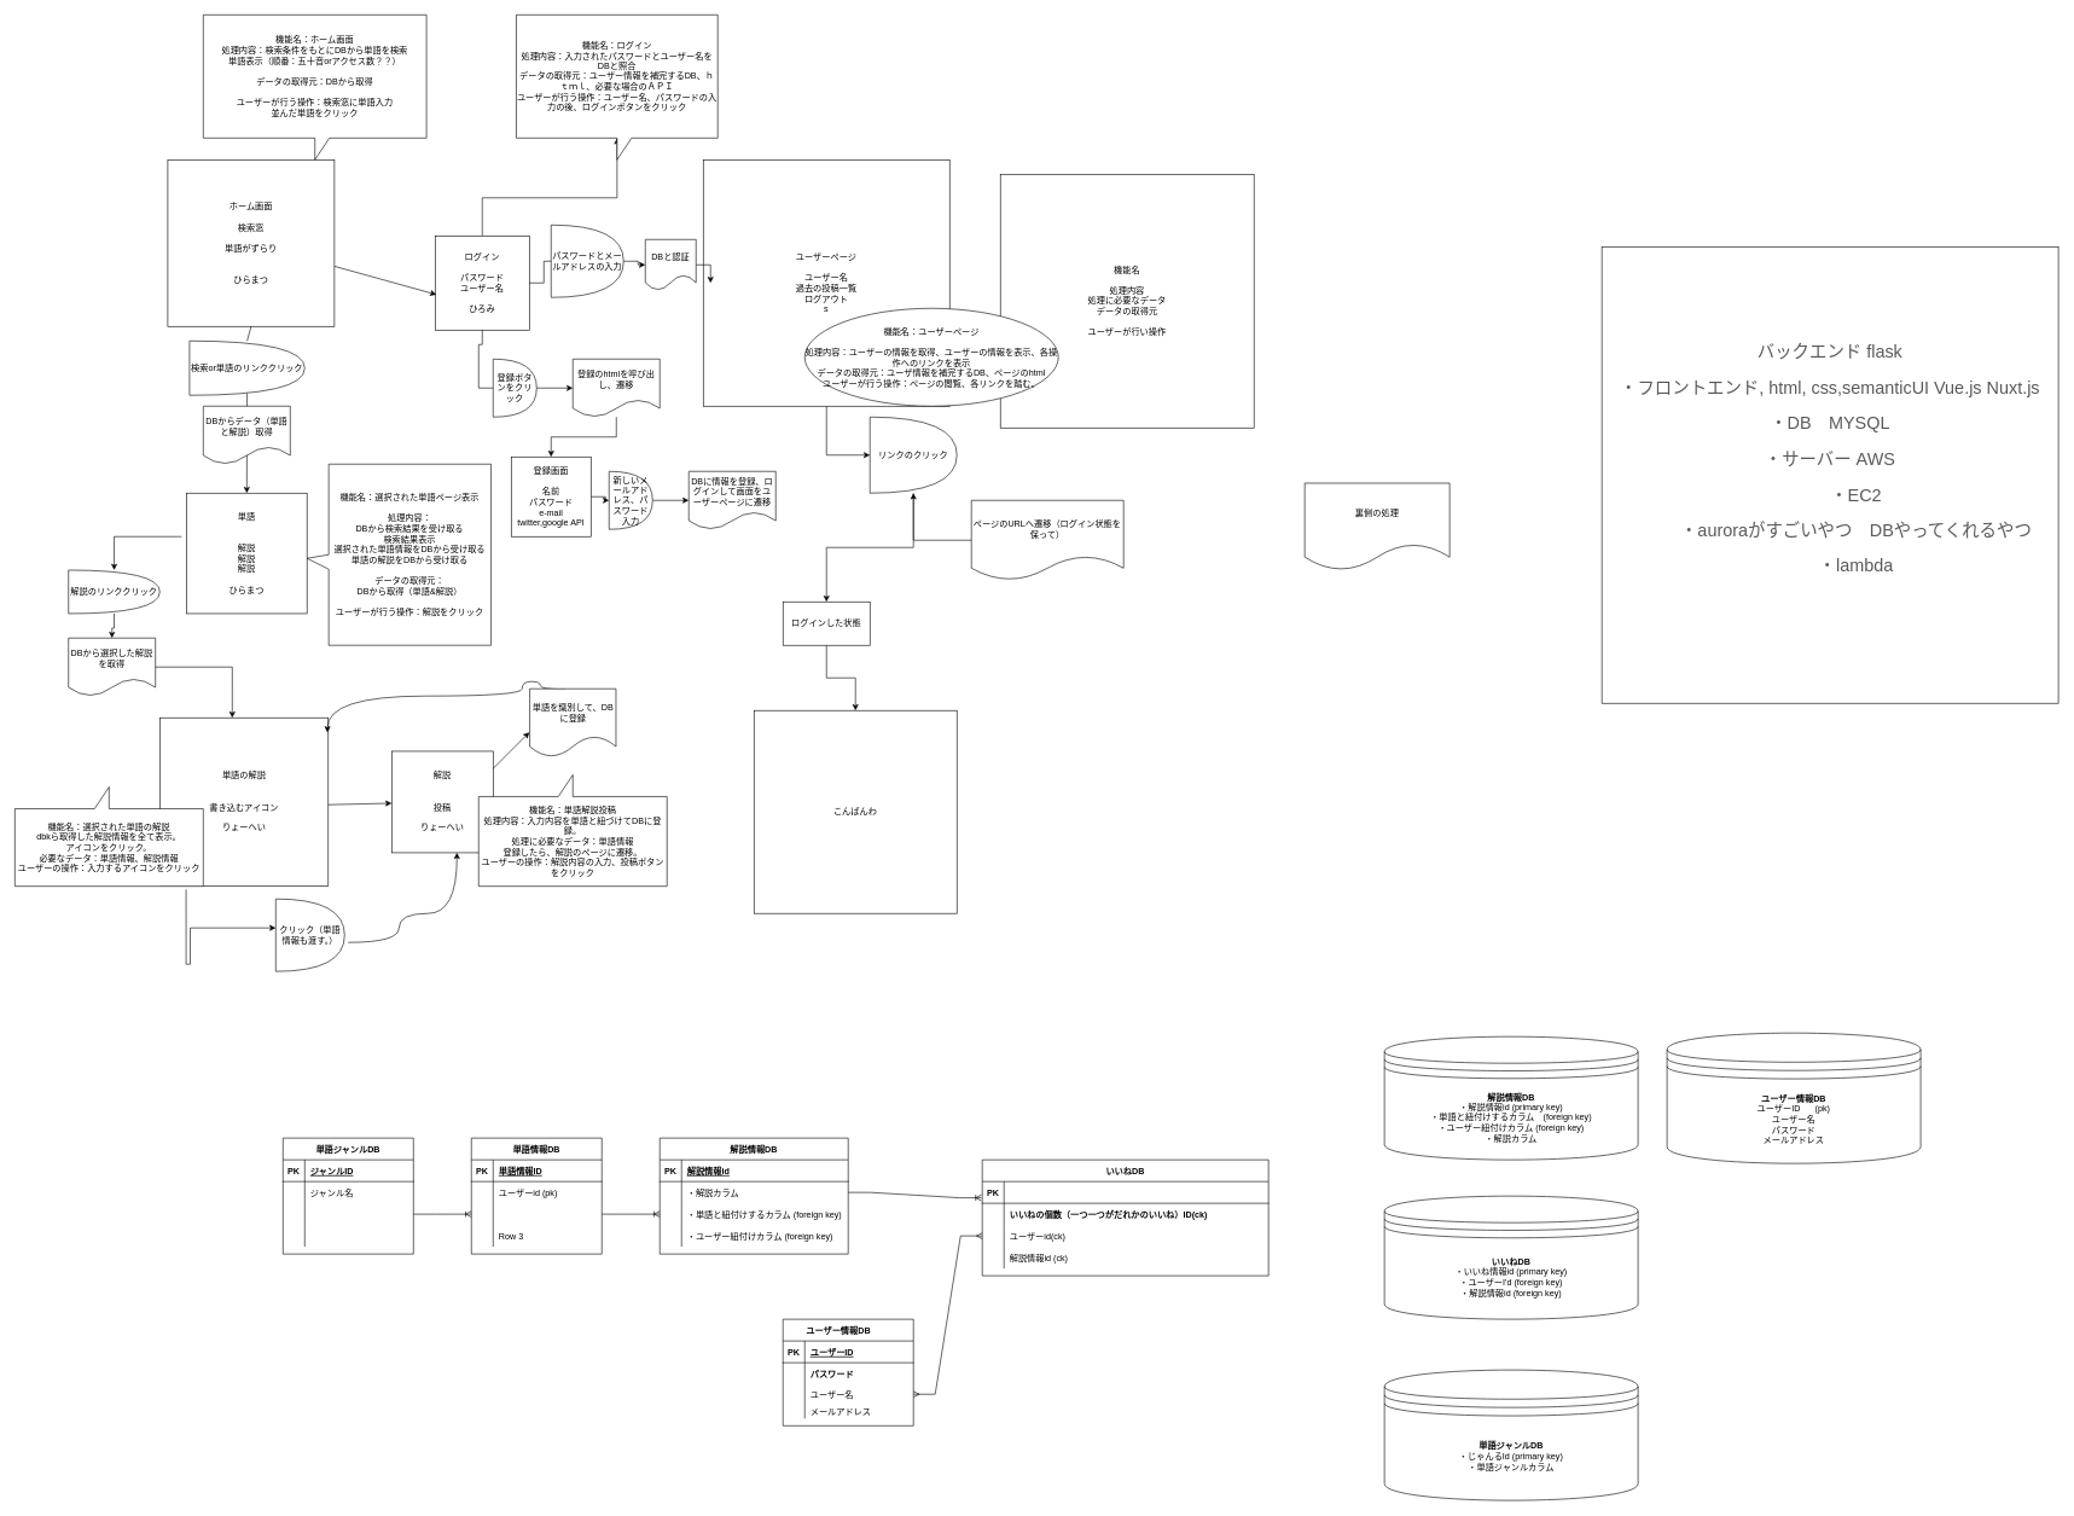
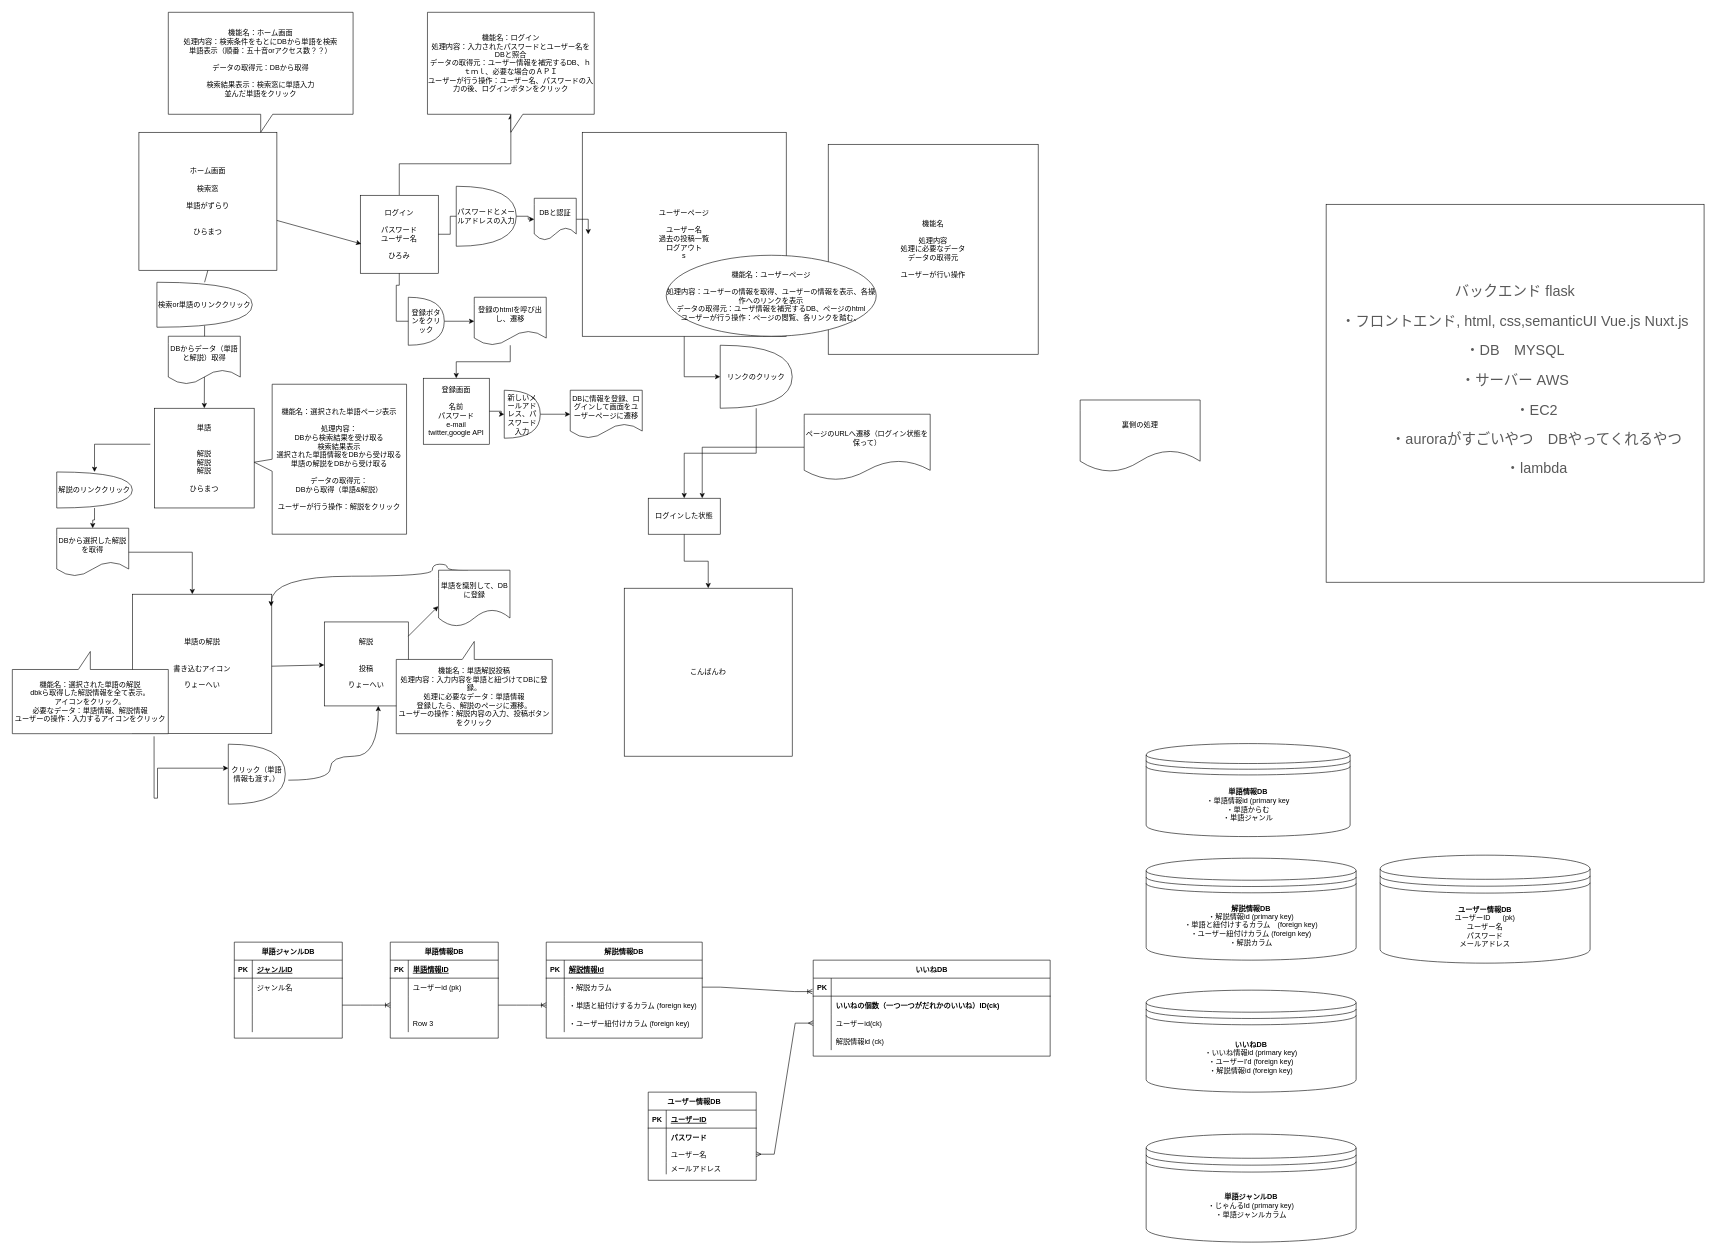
- <mxCell id="19" value="機能名：ホーム画面&lt;br&gt;処理内容：検索条件をもとにDBから単語を検索&lt;br&gt;単語表示（順番：五十音orアクセス数？？）&lt;br&gt;&lt;br&gt;データの取得元：DBから取得&lt;br&gt;&lt;br&gt;ユーザーが行う操作：検索窓に単語入力&lt;br&gt;並んだ単語をクリック" style="shape=callout;whiteSpace=wrap;html=1;perimeter=calloutPerimeter;" vertex="1" parent="1"><mxGeometry x="280" y="20" width="308" height="200" as="geometry" /></mxCell>
+ <mxCell id="19" value="機能名：ホーム画面&lt;br&gt;処理内容：検索条件をもとにDBから単語を検索&lt;br&gt;単語表示（順番：五十音orアクセス数？？）&lt;br&gt;&lt;br&gt;データの取得元：DBから取得&lt;br&gt;&lt;br&gt;検索結果表示：検索窓に単語入力&lt;br&gt;並んだ単語をクリック" style="shape=callout;whiteSpace=wrap;html=1;perimeter=calloutPerimeter;" vertex="1" parent="1"><mxGeometry x="280" y="20" width="308" height="200" as="geometry" /></mxCell>
- <mxCell id="29" value="" style="edgeStyle=orthogonalEdgeStyle;rounded=0;orthogonalLoop=1;jettySize=auto;html=1;" edge="1" parent="1" source="30" target="28"><mxGeometry relative="1" as="geometry" /></mxCell>
+ <mxCell id="29" value="" style="edgeStyle=orthogonalEdgeStyle;rounded=0;orthogonalLoop=1;jettySize=auto;html=1;entryX=0.75;entryY=0;entryDx=0;entryDy=0;" edge="1" parent="1" source="30" target="16"><mxGeometry relative="1" as="geometry" /></mxCell>
+ <mxCell id="58" value="&lt;b&gt;単語情報DB&lt;/b&gt;&lt;br&gt;・単語情報id (primary key&lt;br&gt;・単語からむ　　　&lt;br&gt;・単語ジャンル　　　　" style="shape=datastore;whiteSpace=wrap;html=1;" vertex="1" parent="1"><mxGeometry x="1910" y="1239" width="340" height="155" as="geometry" /></mxCell>
